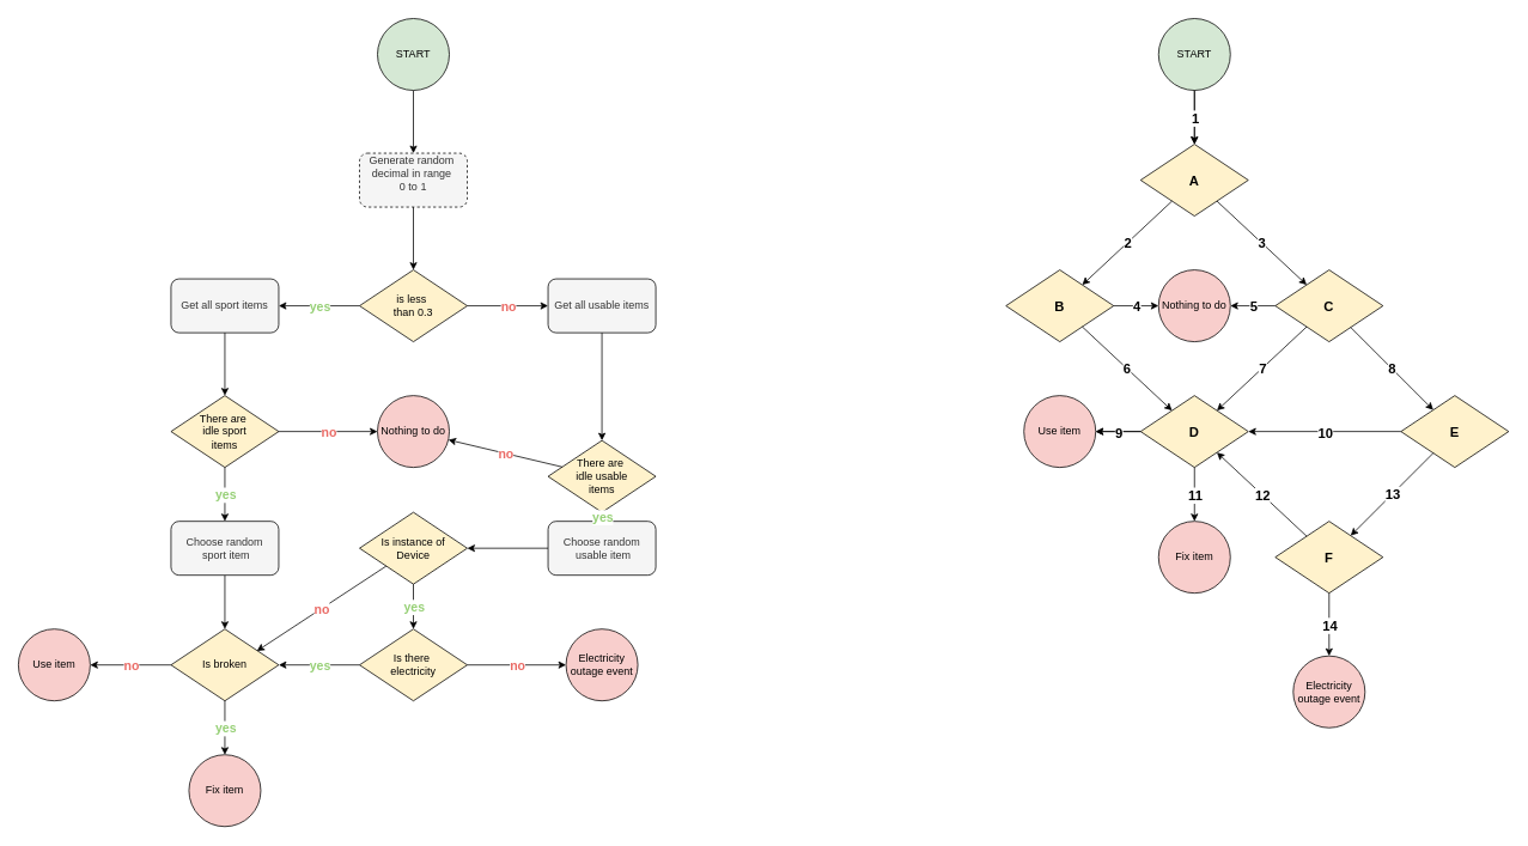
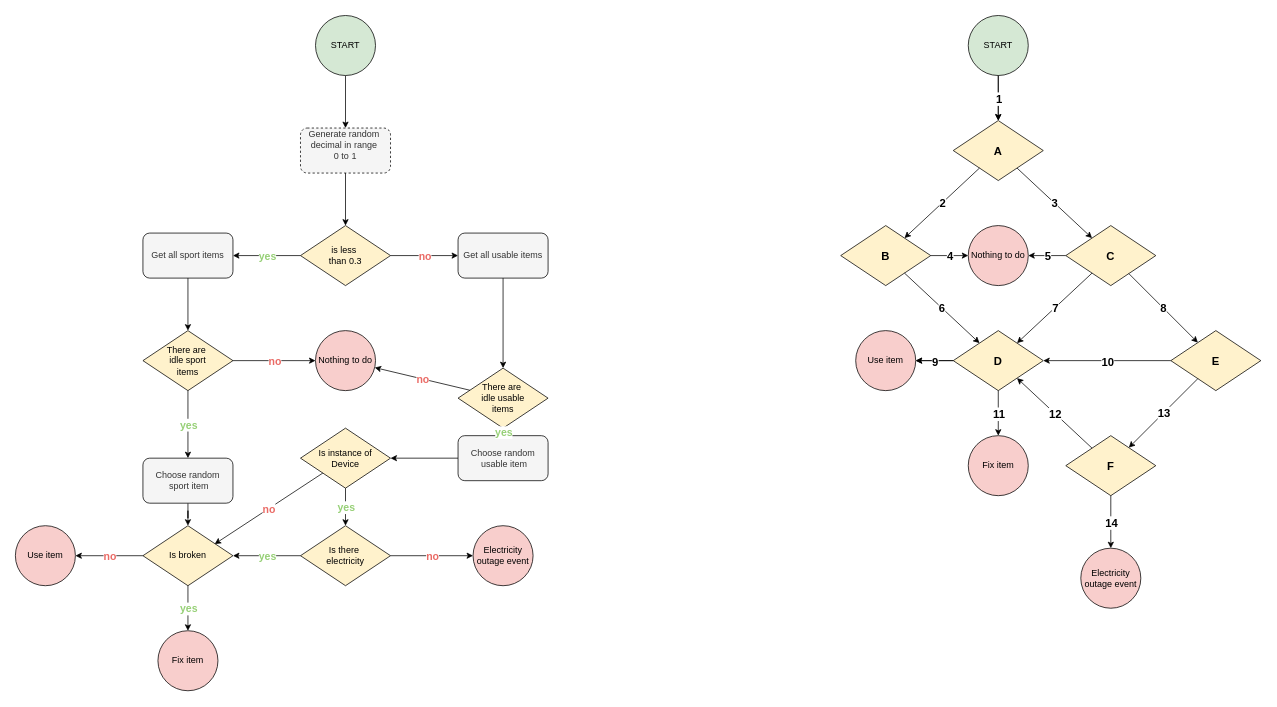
- <mxCell id="23" value="Choose random&lt;br&gt;&amp;nbsp;sport item" style="rounded=1;whiteSpace=wrap;html=1;fillColor=#f5f5f5;strokeColor=default;fontColor=#333333;" vertex="1" parent="1"><mxGeometry x="190" y="580" width="120" height="60" as="geometry" /></mxCell>
+ <mxCell id="23" value="Choose random&lt;br&gt;&amp;nbsp;sport item" style="rounded=1;whiteSpace=wrap;html=1;fillColor=#f5f5f5;strokeColor=default;fontColor=#333333;" vertex="1" parent="1"><mxGeometry x="190" y="610" width="120" height="60" as="geometry" /></mxCell>
